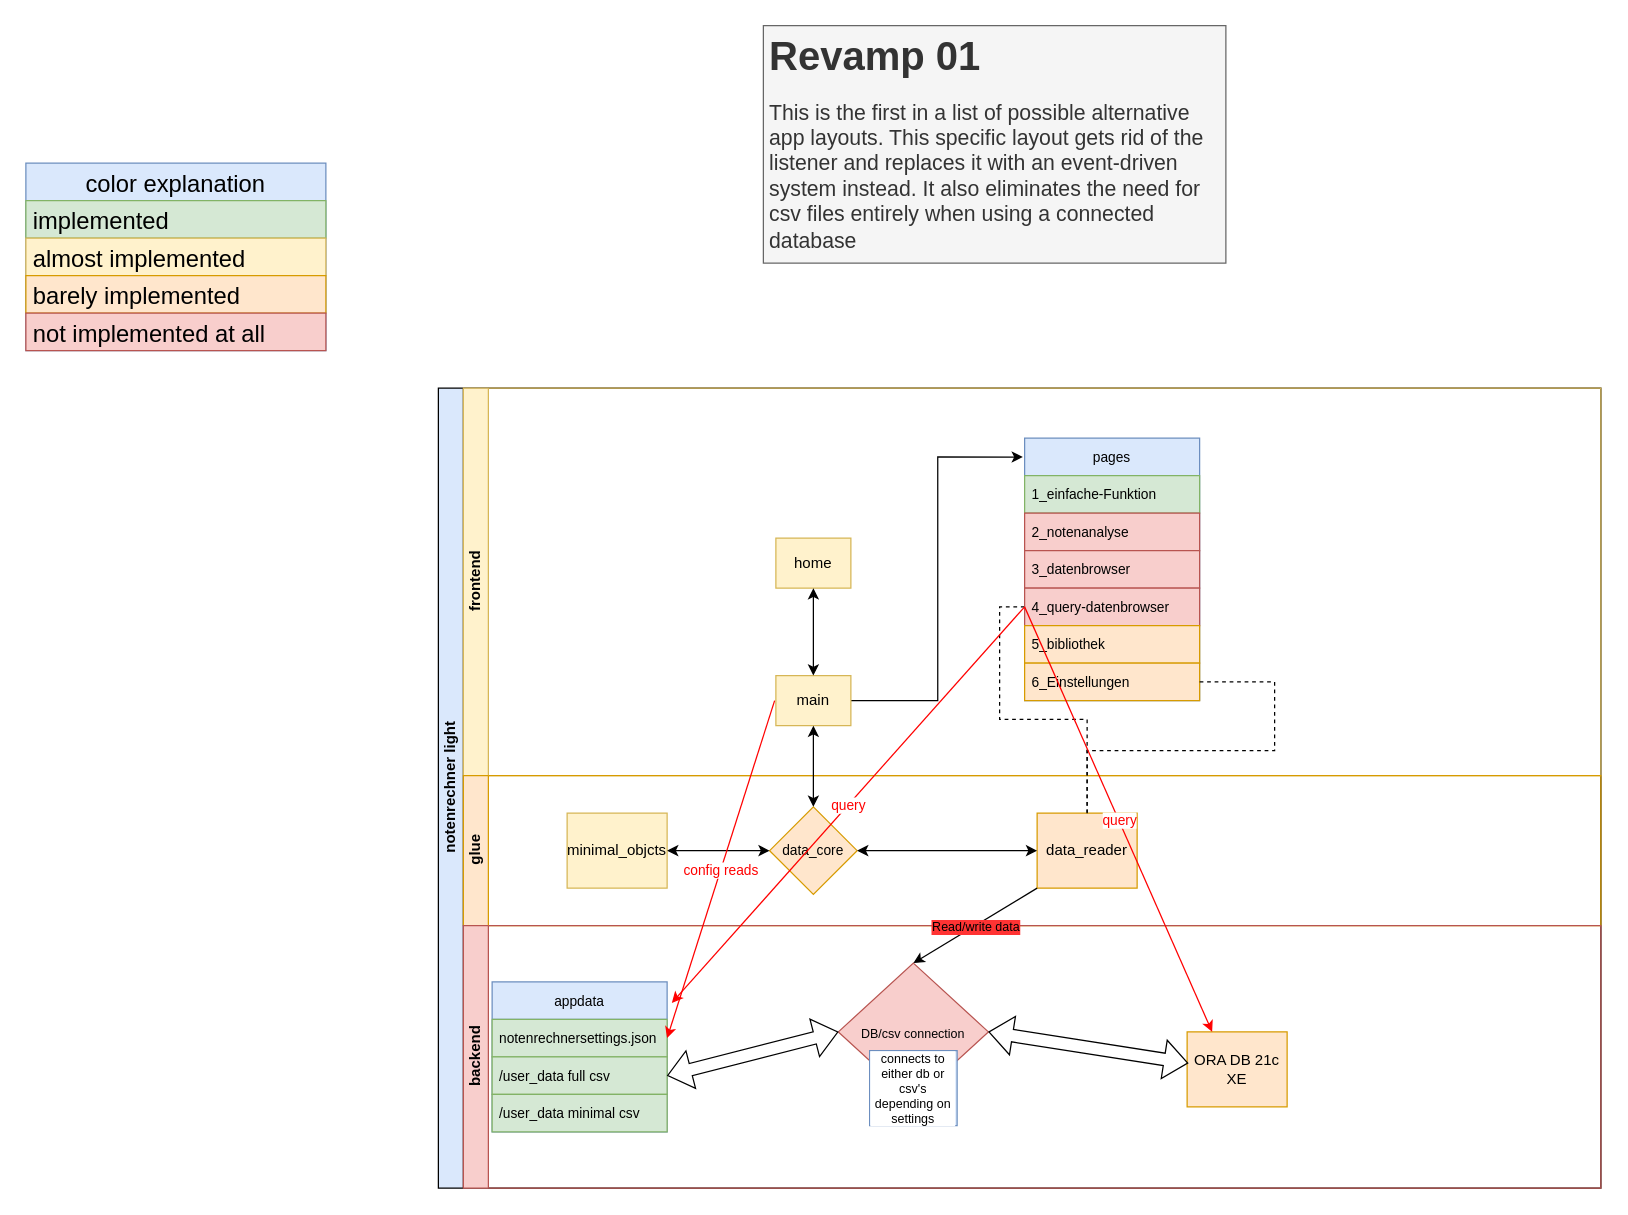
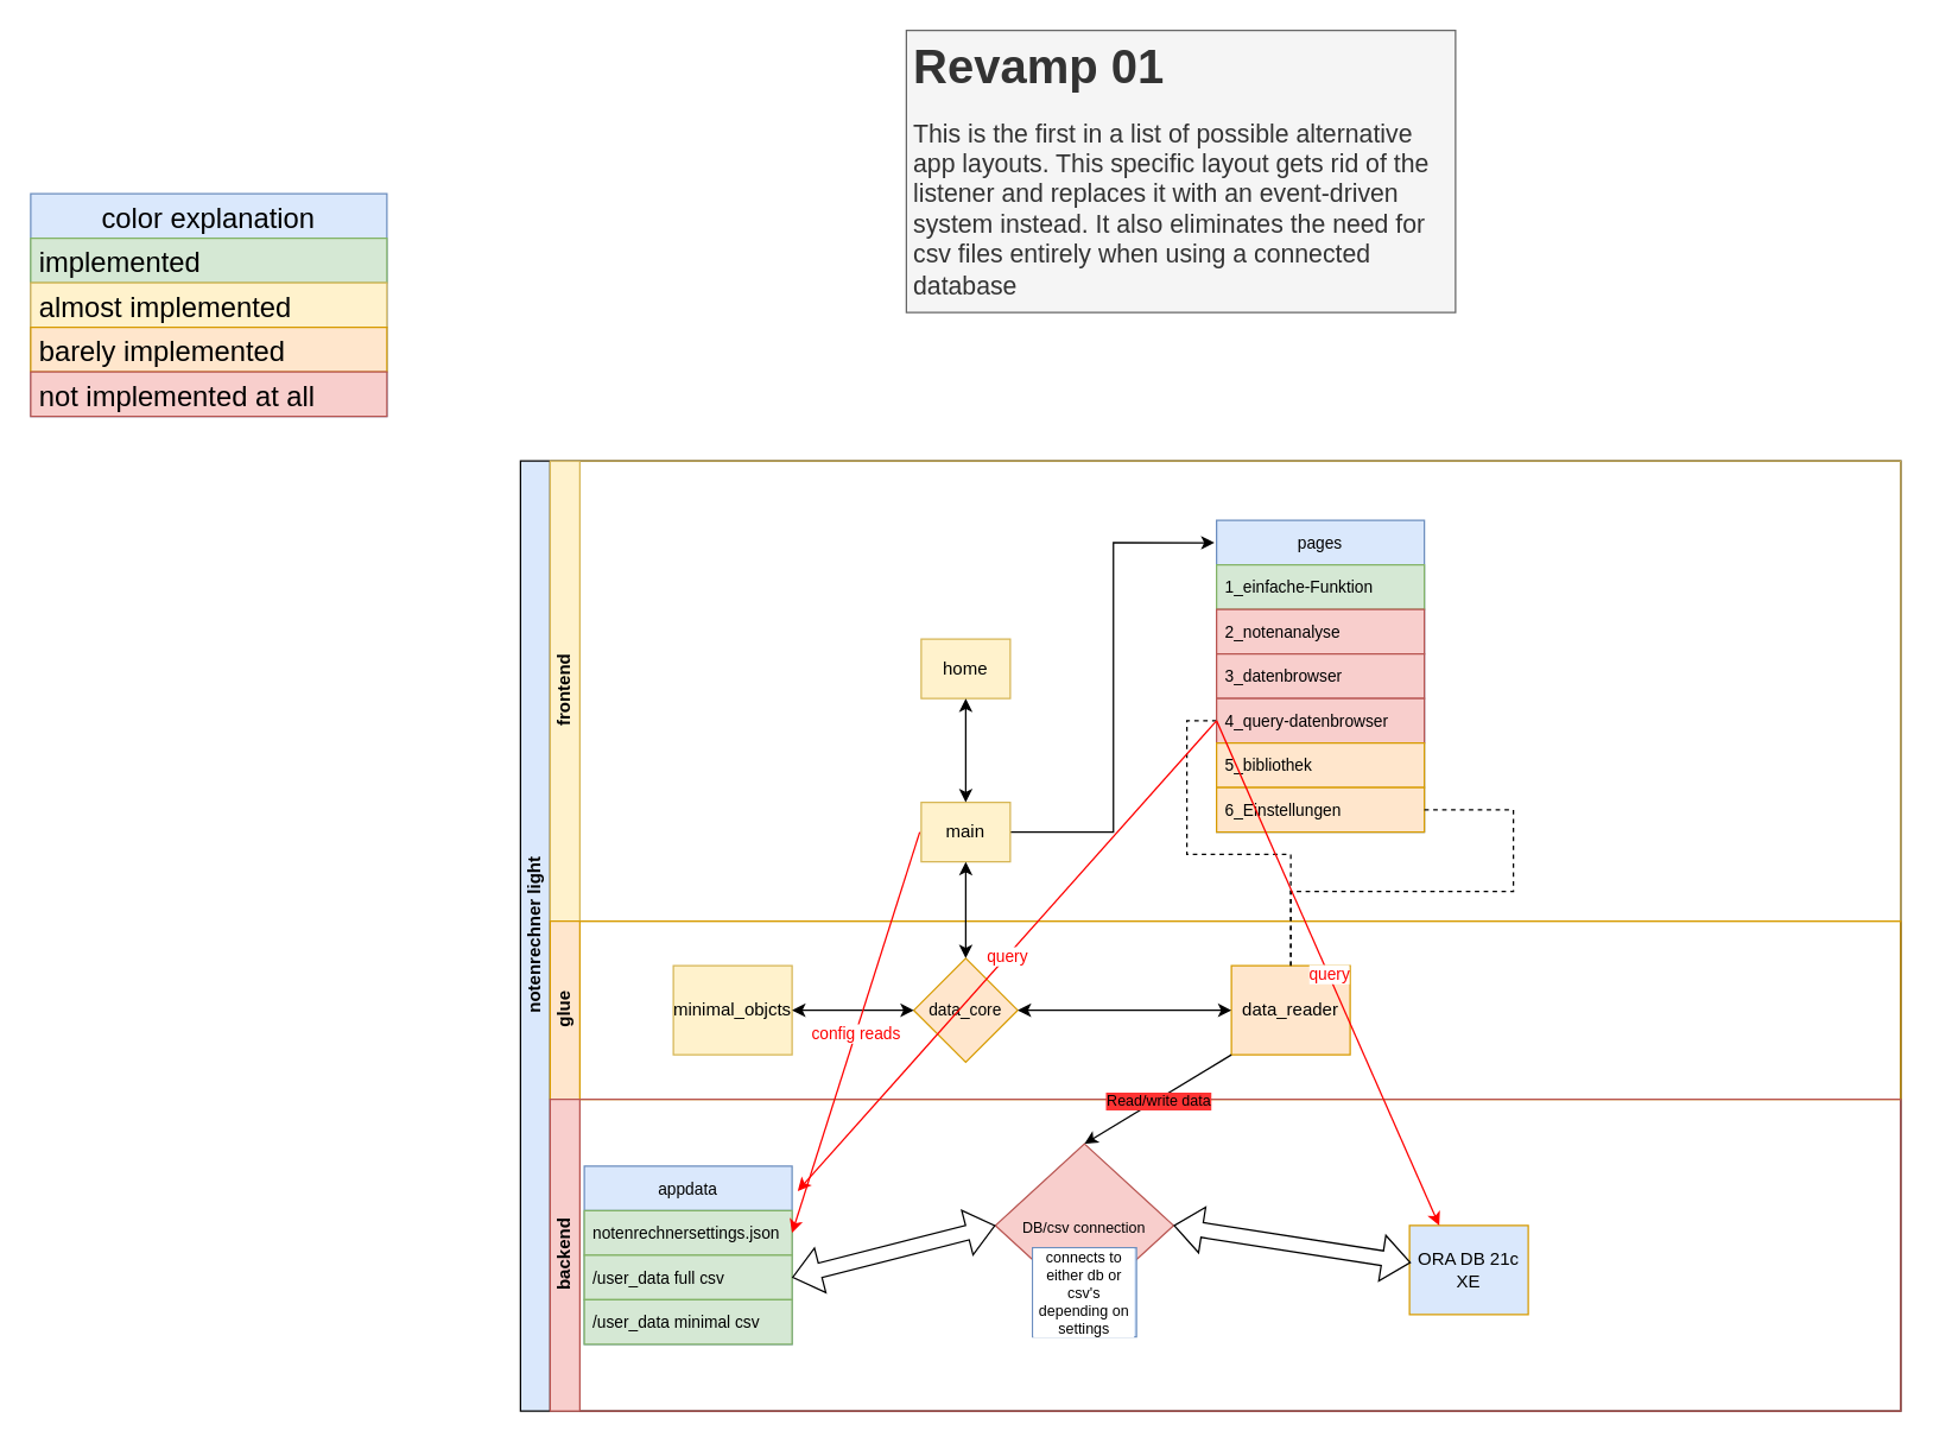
- <mxCell id="27" value="ORA DB 21c XE" style="rounded=0;whiteSpace=wrap;html=1;fontFamily=Helvetica;fontSize=12;align=center;fillColor=#ffe6cc;strokeColor=#d79b00;" parent="22" vertex="1"><mxGeometry x="579" y="85" width="80" height="60" as="geometry" /></mxCell>
+ <mxCell id="27" value="ORA DB 21c XE" style="rounded=0;whiteSpace=wrap;html=1;fontFamily=Helvetica;fontSize=12;align=center;fillColor=#dae8fc;strokeColor=#d79b00;" parent="22" vertex="1"><mxGeometry x="579" y="85" width="80" height="60" as="geometry" /></mxCell>
